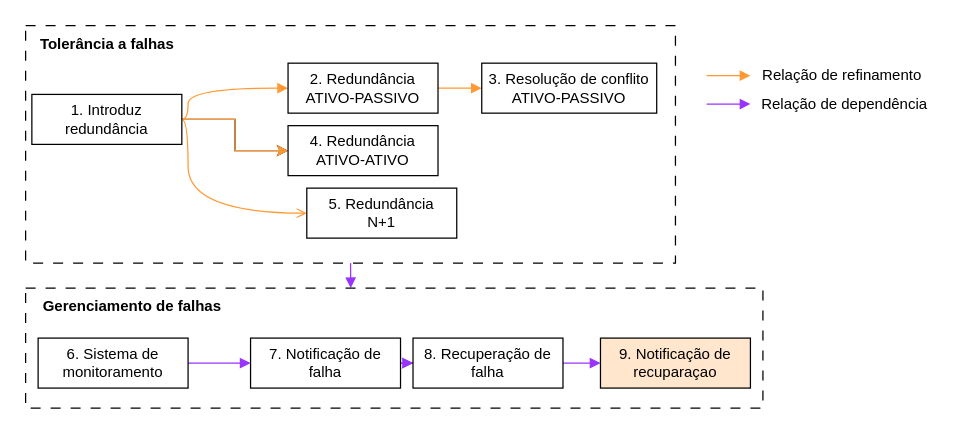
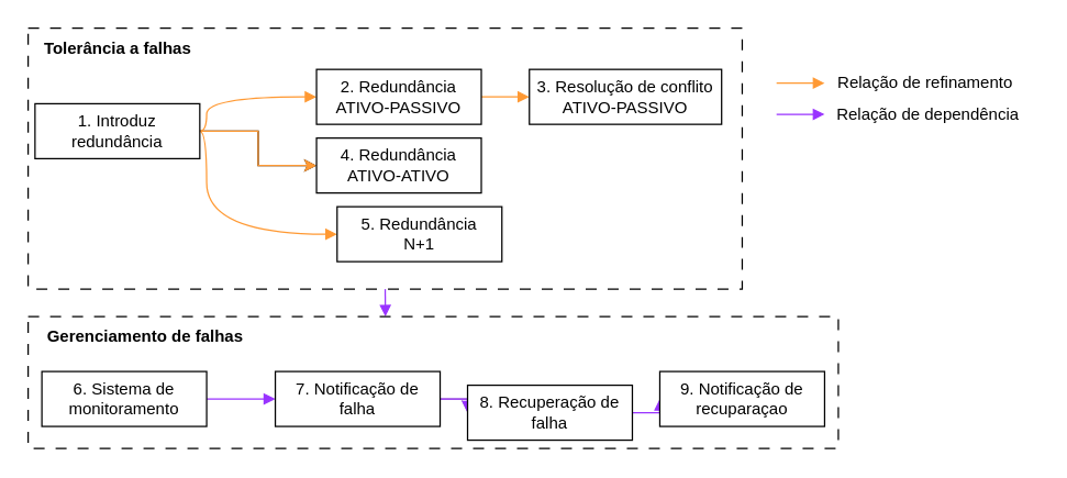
- <mxCell id="6" style="edgeStyle=orthogonalEdgeStyle;orthogonalLoop=1;jettySize=auto;html=1;exitX=1;exitY=0.5;exitDx=0;exitDy=0;entryX=0;entryY=0.5;entryDx=0;entryDy=0;curved=1;fillColor=#ffe6cc;strokeColor=#FF9933;endArrow=open;endFill=1;" edge="1" parent="1" source="8" target="10"><mxGeometry relative="1" as="geometry"><Array as="points"><mxPoint x="150" y="170" /></Array></mxGeometry></mxCell>
+ <mxCell id="6" style="edgeStyle=orthogonalEdgeStyle;orthogonalLoop=1;jettySize=auto;html=1;exitX=1;exitY=0.5;exitDx=0;exitDy=0;entryX=0;entryY=0.5;entryDx=0;entryDy=0;curved=1;fillColor=#ffe6cc;strokeColor=#FF9933;endArrow=block;endFill=1;" edge="1" parent="1" source="8" target="10"><mxGeometry relative="1" as="geometry"><Array as="points"><mxPoint x="150" y="170" /></Array></mxGeometry></mxCell>
- <mxCell id="23" value="8. Recuperação de falha" style="rounded=0;whiteSpace=wrap;html=1;" vertex="1" parent="1"><mxGeometry x="330" y="270" width="120" height="40" as="geometry" /></mxCell>
+ <mxCell id="23" value="8. Recuperação de falha" style="rounded=0;whiteSpace=wrap;html=1;" vertex="1" parent="1"><mxGeometry x="340" y="280" width="120" height="40" as="geometry" /></mxCell>
- <mxCell id="24" value="9. Notificação de recuparaçao" style="rounded=0;whiteSpace=wrap;html=1;fillColor=#ffe6cc;" vertex="1" parent="1"><mxGeometry x="480" y="270" width="120" height="40" as="geometry" /></mxCell>
+ <mxCell id="24" value="9. Notificação de recuparaçao" style="rounded=0;whiteSpace=wrap;html=1;" vertex="1" parent="1"><mxGeometry x="480" y="270" width="120" height="40" as="geometry" /></mxCell>
